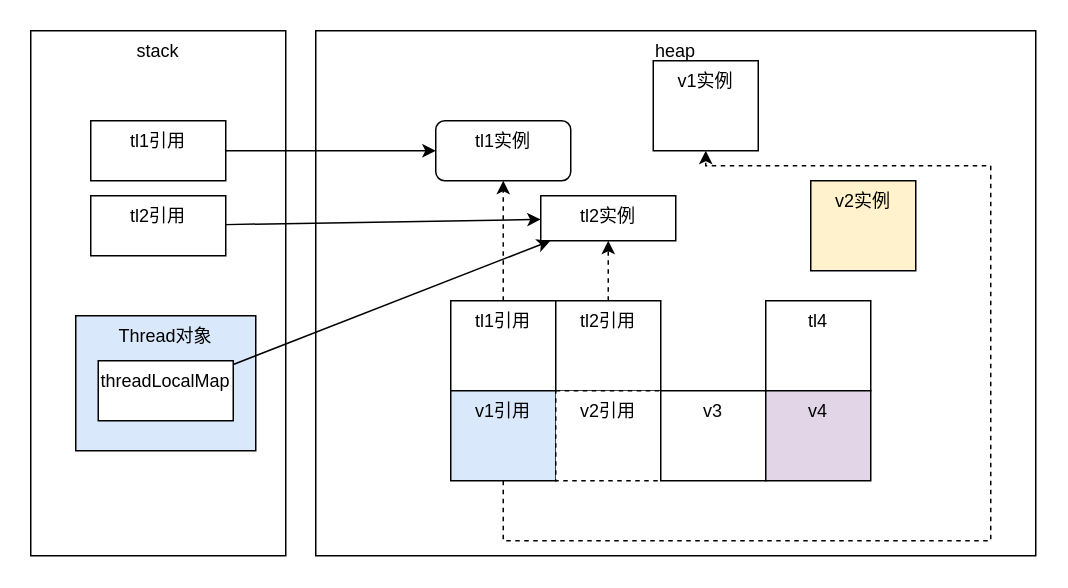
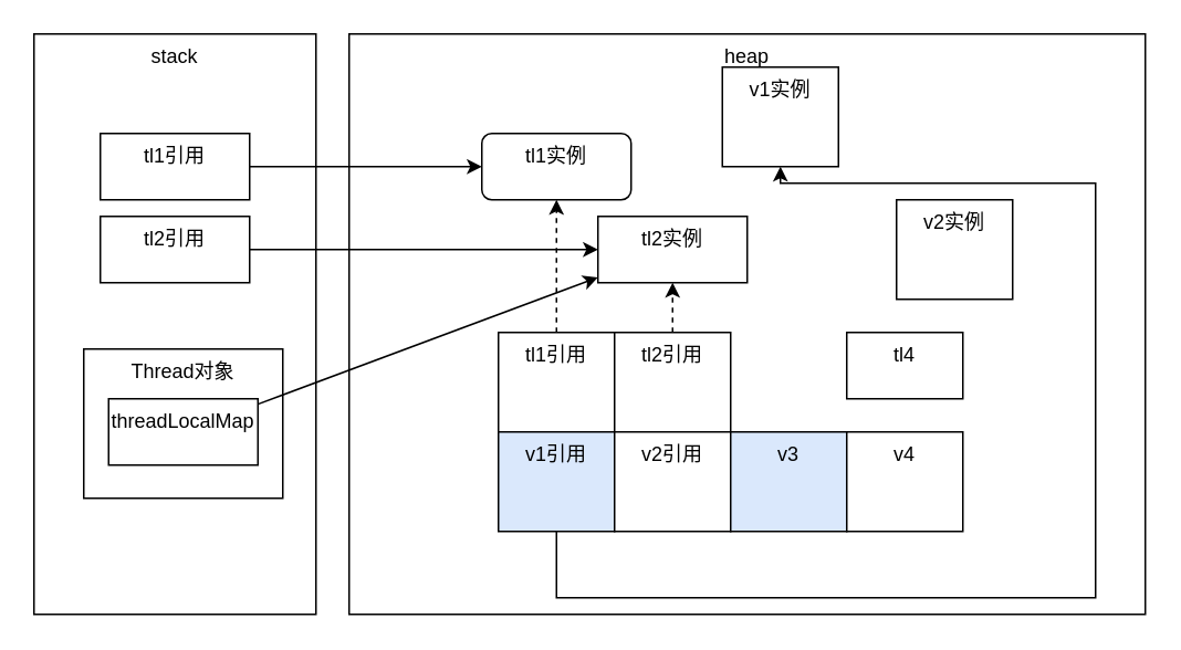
- <mxCell id="22" value="tl2实例" style="rounded=0;whiteSpace=wrap;html=1;align=center;verticalAlign=top;" vertex="1" parent="1"><mxGeometry x="360" y="130" width="90" height="30" as="geometry" /></mxCell>
+ <mxCell id="22" value="tl2实例" style="rounded=0;whiteSpace=wrap;html=1;align=center;verticalAlign=top;" vertex="1" parent="1"><mxGeometry x="360" y="130" width="90" height="40" as="geometry" /></mxCell>
- <mxCell id="24" value="v2实例" style="rounded=0;whiteSpace=wrap;html=1;align=center;verticalAlign=top;fillColor=#fff2cc;" vertex="1" parent="1"><mxGeometry x="540" y="120" width="70" height="60" as="geometry" /></mxCell>
+ <mxCell id="24" value="v2实例" style="rounded=0;whiteSpace=wrap;html=1;align=center;verticalAlign=top;" vertex="1" parent="1"><mxGeometry x="540" y="120" width="70" height="60" as="geometry" /></mxCell>
- <mxCell id="4" value="Thread对象" style="rounded=0;whiteSpace=wrap;html=1;align=center;horizontal=1;verticalAlign=top;fillColor=#dae8fc;" vertex="1" parent="1"><mxGeometry x="50" y="210" width="120" height="90" as="geometry" /></mxCell>
+ <mxCell id="4" value="Thread对象" style="rounded=0;whiteSpace=wrap;html=1;align=center;horizontal=1;verticalAlign=top;" vertex="1" parent="1"><mxGeometry x="50" y="210" width="120" height="90" as="geometry" /></mxCell>
- <mxCell id="15" value="tl4" style="rounded=0;whiteSpace=wrap;html=1;align=center;verticalAlign=top;" vertex="1" parent="1"><mxGeometry x="510" y="200" width="70" height="60" as="geometry" /></mxCell>
+ <mxCell id="15" value="tl4" style="rounded=0;whiteSpace=wrap;html=1;align=center;verticalAlign=top;" vertex="1" parent="1"><mxGeometry x="510" y="200" width="70" height="40" as="geometry" /></mxCell>
- <mxCell id="13" value="v2引用" style="rounded=0;whiteSpace=wrap;html=1;align=center;verticalAlign=top;dashed=1;" vertex="1" parent="1"><mxGeometry x="370" y="260" width="70" height="60" as="geometry" /></mxCell>
+ <mxCell id="13" value="v2引用" style="rounded=0;whiteSpace=wrap;html=1;align=center;verticalAlign=top;" vertex="1" parent="1"><mxGeometry x="370" y="260" width="70" height="60" as="geometry" /></mxCell>
- <mxCell id="14" value="v3" style="rounded=0;whiteSpace=wrap;html=1;align=center;verticalAlign=top;" vertex="1" parent="1"><mxGeometry x="440" y="260" width="70" height="60" as="geometry" /></mxCell>
+ <mxCell id="14" value="v3" style="rounded=0;whiteSpace=wrap;html=1;align=center;verticalAlign=top;fillColor=#dae8fc;" vertex="1" parent="1"><mxGeometry x="440" y="260" width="70" height="60" as="geometry" /></mxCell>
- <mxCell id="16" value="v4" style="rounded=0;whiteSpace=wrap;html=1;align=center;verticalAlign=top;fillColor=#e1d5e7;" vertex="1" parent="1"><mxGeometry x="510" y="260" width="70" height="60" as="geometry" /></mxCell>
+ <mxCell id="16" value="v4" style="rounded=0;whiteSpace=wrap;html=1;align=center;verticalAlign=top;" vertex="1" parent="1"><mxGeometry x="510" y="260" width="70" height="60" as="geometry" /></mxCell>
- <mxCell id="9" value="" style="edgeStyle=orthogonalEdgeStyle;rounded=0;orthogonalLoop=1;jettySize=auto;html=1;dashed=1;" edge="1" parent="1" source="10" target="23"><mxGeometry relative="1" as="geometry"><Array as="points"><mxPoint x="335" y="360" /><mxPoint x="660" y="360" /><mxPoint x="660" y="110" /></Array></mxGeometry></mxCell>
+ <mxCell id="9" value="" style="edgeStyle=orthogonalEdgeStyle;rounded=0;orthogonalLoop=1;jettySize=auto;html=1;" edge="1" parent="1" source="10" target="23"><mxGeometry relative="1" as="geometry"><Array as="points"><mxPoint x="335" y="360" /><mxPoint x="660" y="360" /><mxPoint x="660" y="110" /></Array></mxGeometry></mxCell>
